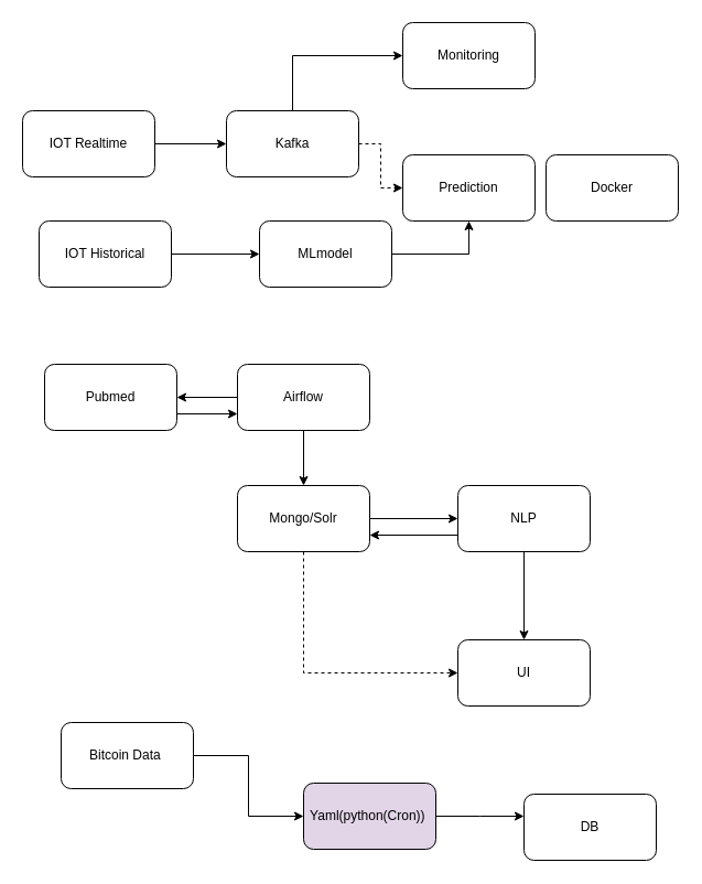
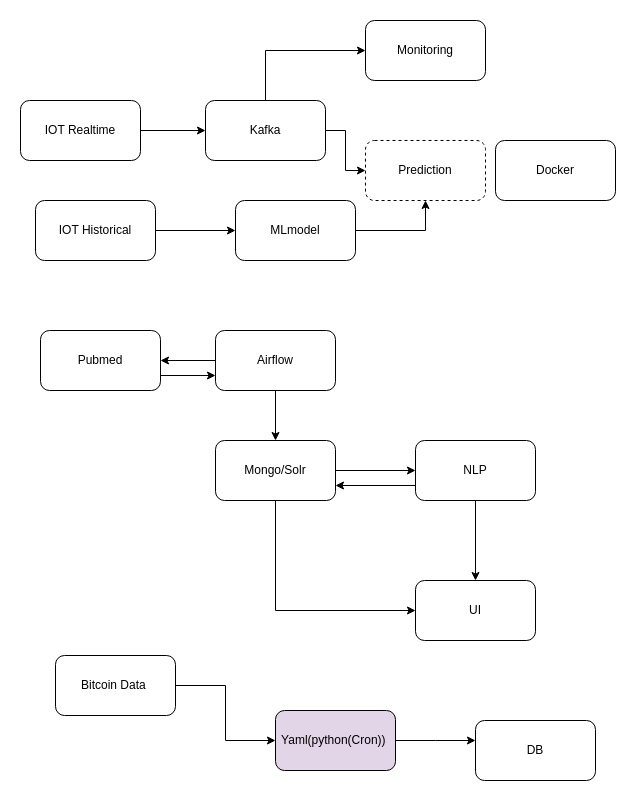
- <mxCell id="5" style="edgeStyle=orthogonalEdgeStyle;rounded=0;orthogonalLoop=1;jettySize=auto;html=1;exitX=1;exitY=0.5;exitDx=0;exitDy=0;entryX=0;entryY=0.5;entryDx=0;entryDy=0;dashed=1;" edge="1" parent="1" source="7" target="12"><mxGeometry relative="1" as="geometry" /></mxCell>
+ <mxCell id="5" style="edgeStyle=orthogonalEdgeStyle;rounded=0;orthogonalLoop=1;jettySize=auto;html=1;exitX=1;exitY=0.5;exitDx=0;exitDy=0;entryX=0;entryY=0.5;entryDx=0;entryDy=0;" edge="1" parent="1" source="7" target="12"><mxGeometry relative="1" as="geometry" /></mxCell>
- <mxCell id="12" value="Prediction" style="rounded=1;whiteSpace=wrap;html=1;" vertex="1" parent="1"><mxGeometry x="365" y="140" width="120" height="60" as="geometry" /></mxCell>
+ <mxCell id="12" value="Prediction" style="rounded=1;whiteSpace=wrap;html=1;dashed=1;" vertex="1" parent="1"><mxGeometry x="365" y="140" width="120" height="60" as="geometry" /></mxCell>
- <mxCell id="20" style="edgeStyle=orthogonalEdgeStyle;rounded=0;orthogonalLoop=1;jettySize=auto;html=1;exitX=0.5;exitY=1;exitDx=0;exitDy=0;entryX=0;entryY=0.5;entryDx=0;entryDy=0;dashed=1;" edge="1" parent="1" source="21" target="25"><mxGeometry relative="1" as="geometry" /></mxCell>
+ <mxCell id="20" style="edgeStyle=orthogonalEdgeStyle;rounded=0;orthogonalLoop=1;jettySize=auto;html=1;exitX=0.5;exitY=1;exitDx=0;exitDy=0;entryX=0;entryY=0.5;entryDx=0;entryDy=0;" edge="1" parent="1" source="21" target="25"><mxGeometry relative="1" as="geometry" /></mxCell>
